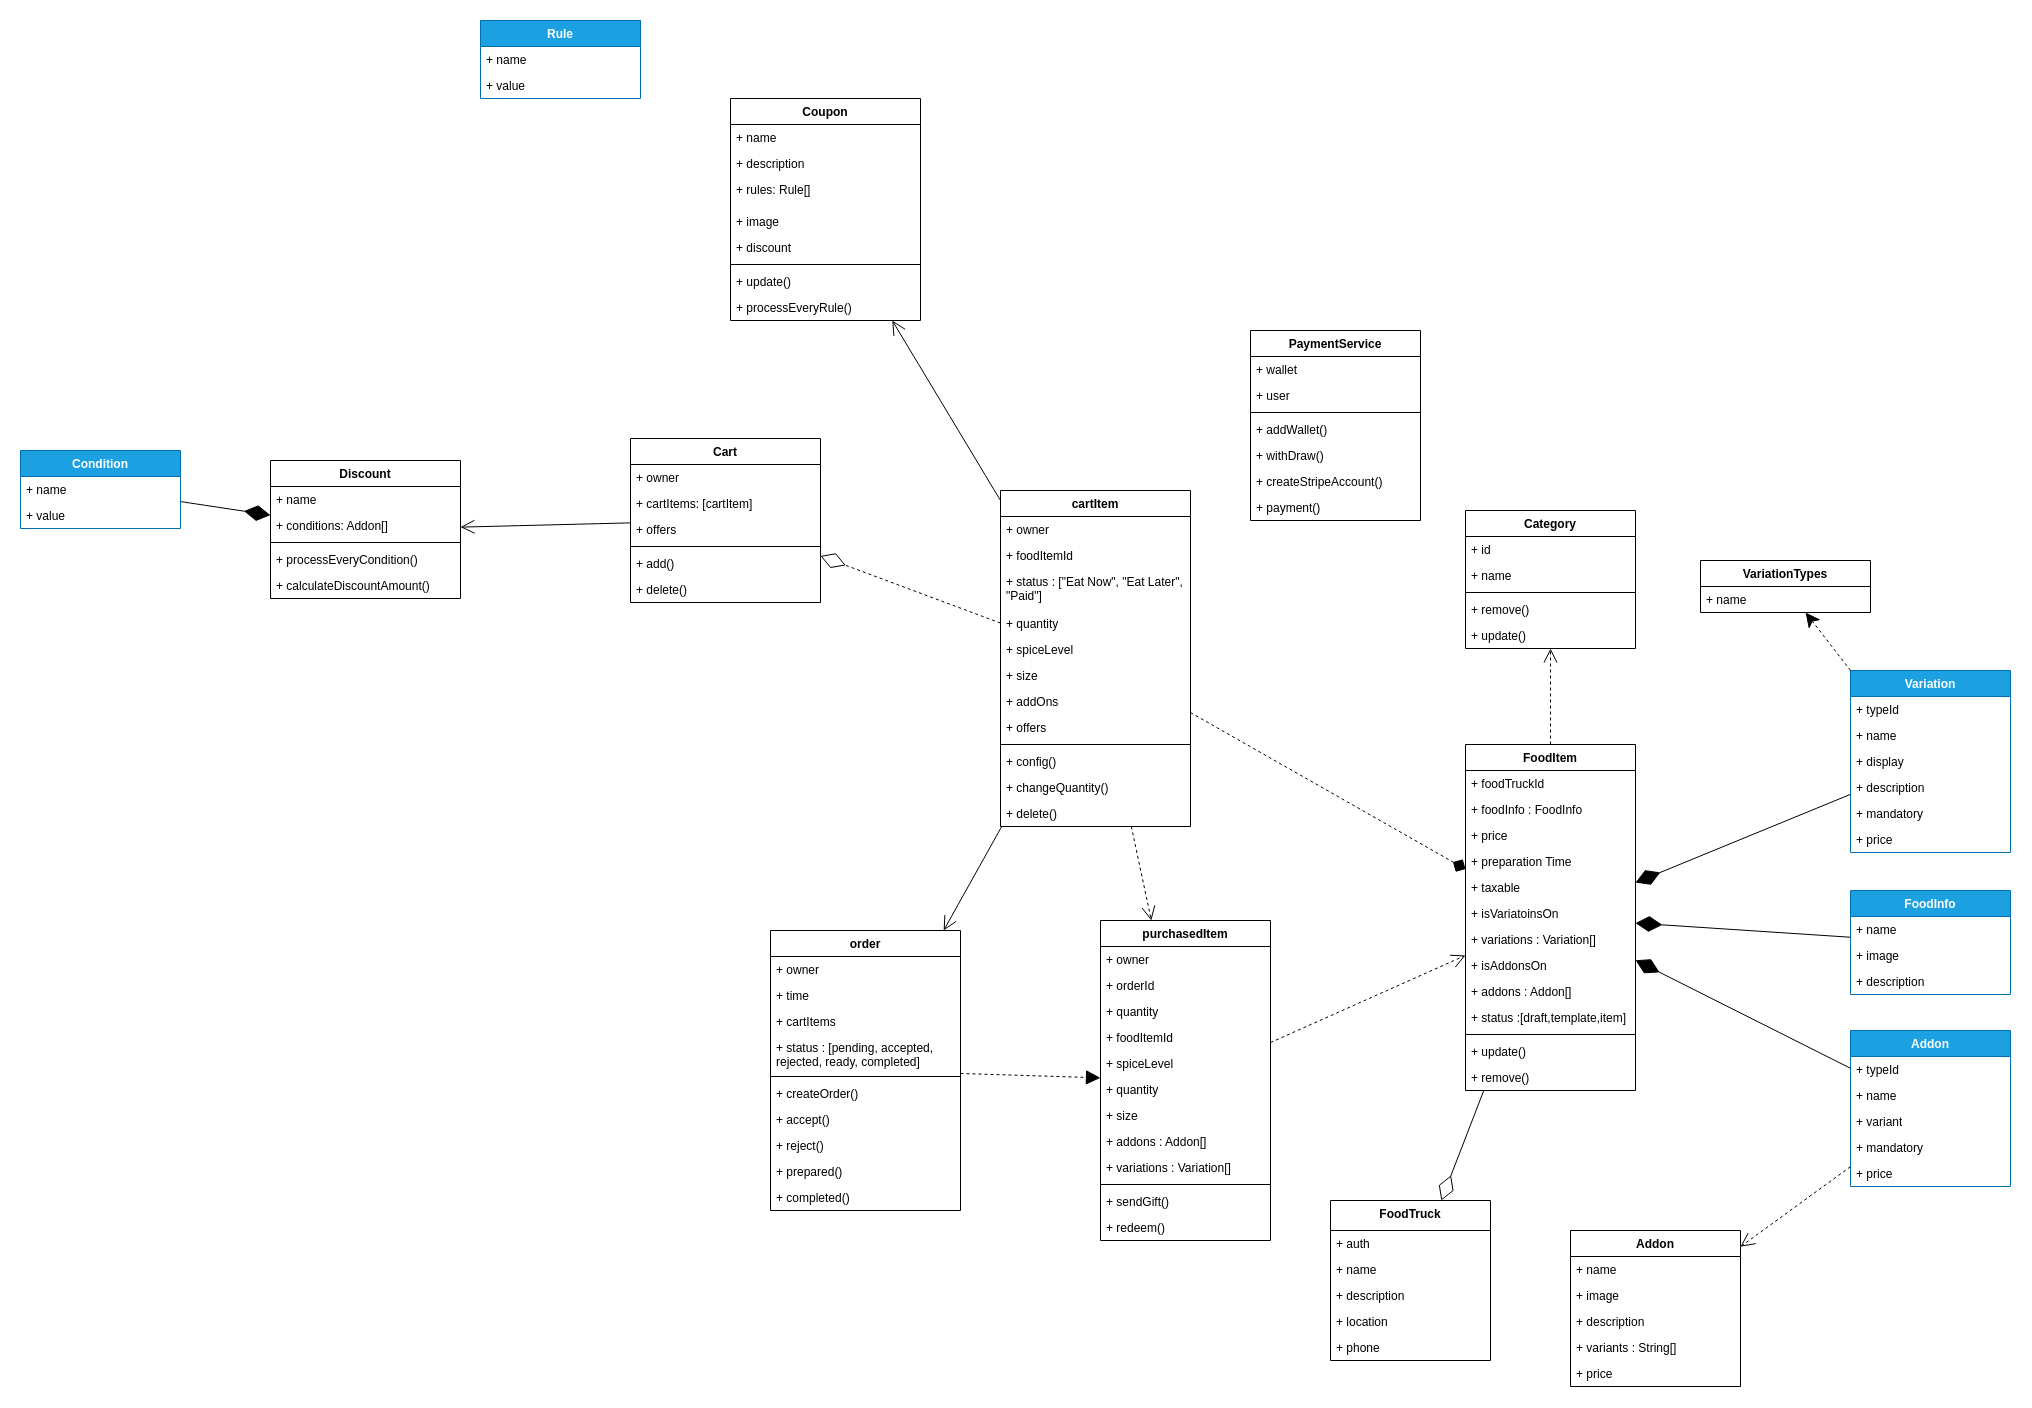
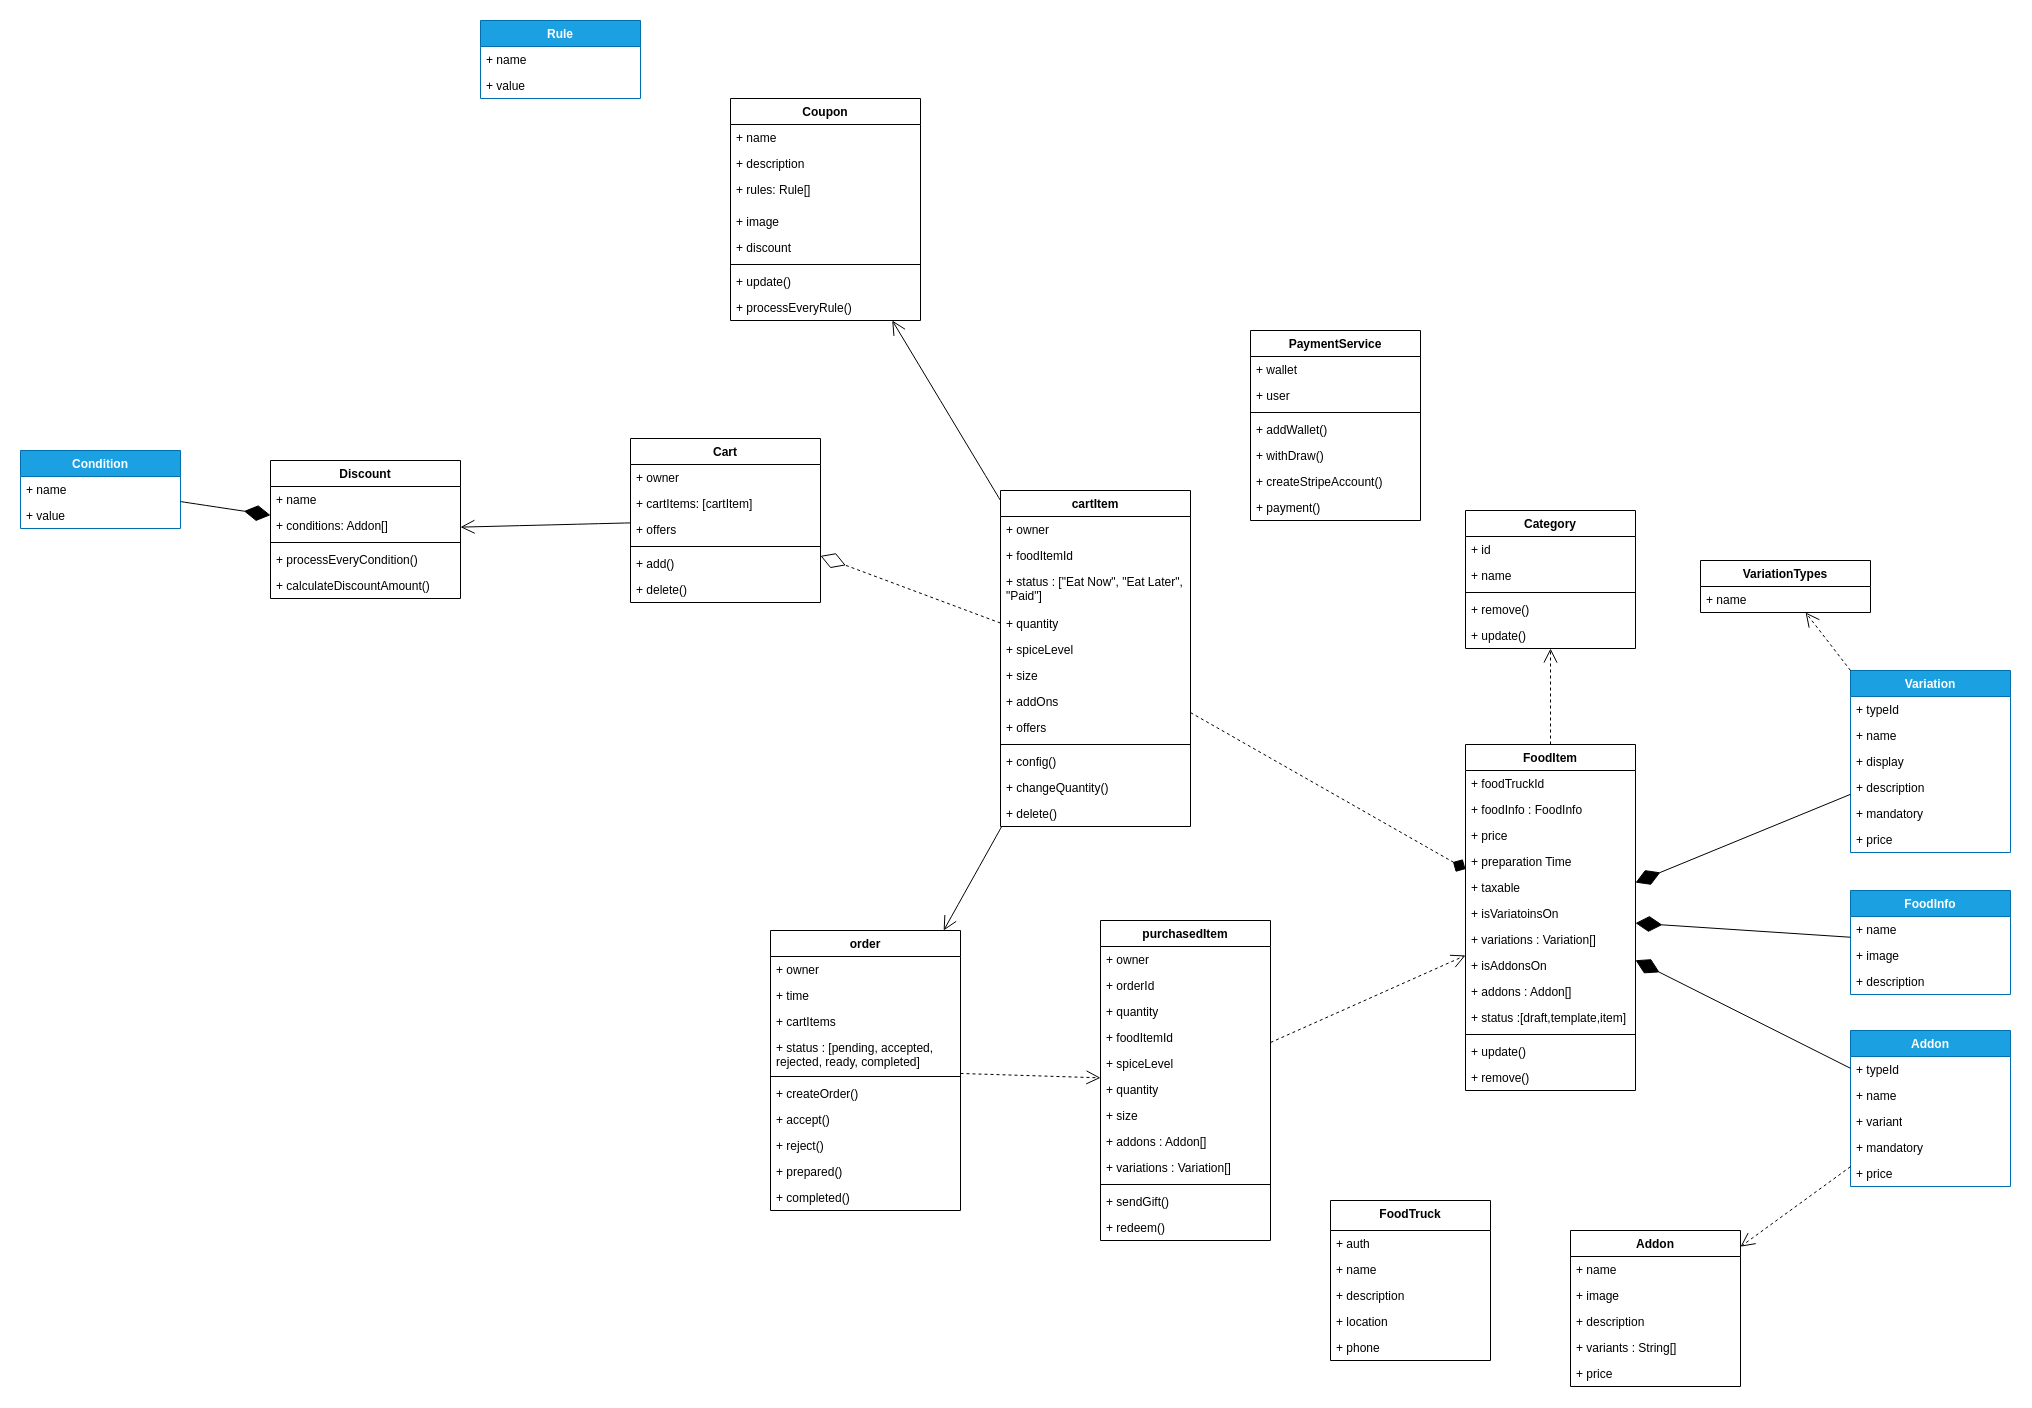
- <mxCell id="91" value="" style="endArrow=classic;endSize=12;dashed=1;html=1;rounded=0;" parent="1" source="26" target="39" edge="1"><mxGeometry width="160" relative="1" as="geometry"><mxPoint x="1663" y="780" as="sourcePoint" /><mxPoint x="1661" y="646" as="targetPoint" /><Array as="points"><mxPoint x="1850" y="670" /></Array></mxGeometry></mxCell>
+ <mxCell id="91" value="" style="endArrow=open;endSize=12;dashed=1;html=1;rounded=0;" parent="1" source="26" target="39" edge="1"><mxGeometry width="160" relative="1" as="geometry"><mxPoint x="1663" y="780" as="sourcePoint" /><mxPoint x="1661" y="646" as="targetPoint" /><Array as="points"><mxPoint x="1850" y="670" /></Array></mxGeometry></mxCell>
- <mxCell id="110" value="" style="endArrow=open;endSize=12;dashed=1;html=1;rounded=0;" edge="1" parent="1" source="66" target="53"><mxGeometry width="160" relative="1" as="geometry"><mxPoint x="1200" y="722" as="sourcePoint" /><mxPoint x="1475" y="879" as="targetPoint" /></mxGeometry></mxCell>
- <mxCell id="109" value="" style="endArrow=block;endSize=12;dashed=1;html=1;rounded=0;" edge="1" parent="1" source="80" target="53"><mxGeometry width="160" relative="1" as="geometry"><mxPoint x="1280" y="745" as="sourcePoint" /><mxPoint x="1520" y="889" as="targetPoint" /><Array as="points" /></mxGeometry></mxCell>
+ <mxCell id="109" value="" style="endArrow=open;endSize=12;dashed=1;html=1;rounded=0;" edge="1" parent="1" source="80" target="53"><mxGeometry width="160" relative="1" as="geometry"><mxPoint x="1280" y="745" as="sourcePoint" /><mxPoint x="1520" y="889" as="targetPoint" /><Array as="points" /></mxGeometry></mxCell>
- <mxCell id="52" value="" style="endArrow=diamondThin;endFill=0;endSize=24;html=1;rounded=0;" parent="1" source="2" target="16" edge="1"><mxGeometry width="160" relative="1" as="geometry"><mxPoint x="1630" y="970" as="sourcePoint" /><mxPoint x="1790" y="970" as="targetPoint" /></mxGeometry></mxCell>
